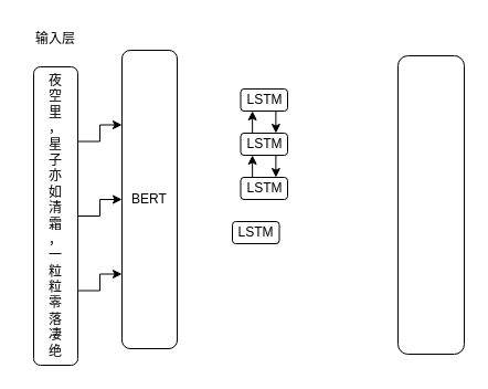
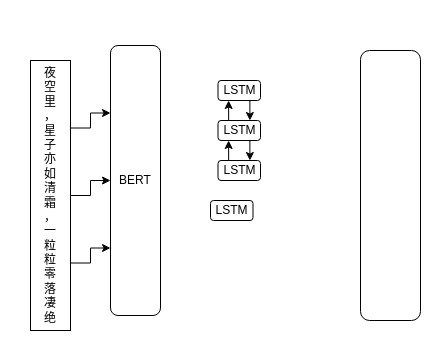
- <mxCell id="7" value="输入层" style="text;html=1;strokeColor=none;fillColor=none;align=center;verticalAlign=middle;whiteSpace=wrap;rounded=0;labelBackgroundColor=none;" vertex="1" parent="1"><mxGeometry x="20" y="20" width="60" height="30" as="geometry" /></mxCell>
- <mxCell id="5" value="&lt;div&gt;夜&lt;/div&gt;&lt;div&gt;空&lt;/div&gt;&lt;div&gt;里&lt;/div&gt;&lt;div&gt;，&lt;/div&gt;&lt;div&gt;&lt;span style=&quot;background-color: transparent;&quot;&gt;星&lt;/span&gt;&lt;/div&gt;&lt;div&gt;&lt;span style=&quot;background-color: transparent;&quot;&gt;子&lt;/span&gt;&lt;/div&gt;&lt;div&gt;&lt;span style=&quot;background-color: transparent;&quot;&gt;亦&lt;/span&gt;&lt;/div&gt;&lt;div&gt;如&lt;/div&gt;&lt;div&gt;清&lt;/div&gt;&lt;div&gt;霜&lt;/div&gt;&lt;div&gt;，&lt;/div&gt;&lt;div&gt;一&lt;/div&gt;&lt;div&gt;粒&lt;/div&gt;&lt;div&gt;粒&lt;/div&gt;&lt;div&gt;零&lt;/div&gt;&lt;div&gt;落&lt;/div&gt;&lt;div&gt;凄&lt;/div&gt;&lt;div&gt;绝&lt;/div&gt;" style="rounded=1;whiteSpace=wrap;html=1;direction=west;" vertex="1" parent="1"><mxGeometry x="30" y="60" width="40" height="270" as="geometry" /></mxCell>
+ <mxCell id="5" value="&lt;div&gt;夜&lt;/div&gt;&lt;div&gt;空&lt;/div&gt;&lt;div&gt;里&lt;/div&gt;&lt;div&gt;，&lt;/div&gt;&lt;div&gt;&lt;span style=&quot;background-color: transparent;&quot;&gt;星&lt;/span&gt;&lt;/div&gt;&lt;div&gt;&lt;span style=&quot;background-color: transparent;&quot;&gt;子&lt;/span&gt;&lt;/div&gt;&lt;div&gt;&lt;span style=&quot;background-color: transparent;&quot;&gt;亦&lt;/span&gt;&lt;/div&gt;&lt;div&gt;如&lt;/div&gt;&lt;div&gt;清&lt;/div&gt;&lt;div&gt;霜&lt;/div&gt;&lt;div&gt;，&lt;/div&gt;&lt;div&gt;一&lt;/div&gt;&lt;div&gt;粒&lt;/div&gt;&lt;div&gt;粒&lt;/div&gt;&lt;div&gt;零&lt;/div&gt;&lt;div&gt;落&lt;/div&gt;&lt;div&gt;凄&lt;/div&gt;&lt;div&gt;绝&lt;/div&gt;" style="whiteSpace=wrap;html=1;direction=west;rounded=0;" vertex="1" parent="1"><mxGeometry x="30" y="60" width="40" height="270" as="geometry" /></mxCell>
